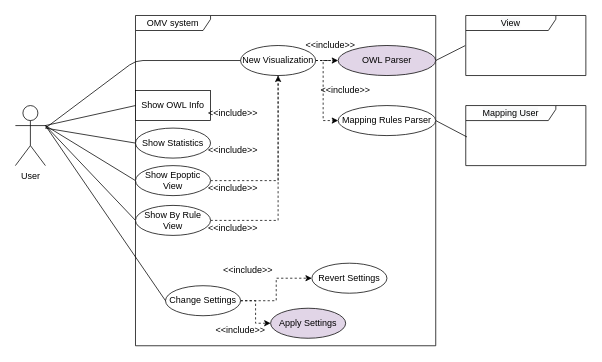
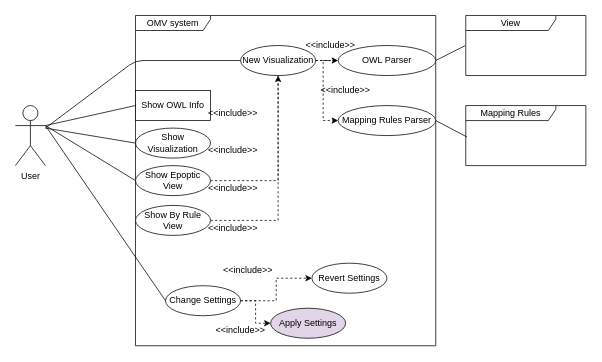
- <mxCell id="33" value="OWL Parser" style="ellipse;whiteSpace=wrap;html=1;shadow=0;sketch=0;fillColor=#e1d5e7;" vertex="1" parent="1"><mxGeometry x="450" y="60" width="130" height="40" as="geometry" /></mxCell>
+ <mxCell id="33" value="OWL Parser" style="ellipse;whiteSpace=wrap;html=1;shadow=0;sketch=0;" vertex="1" parent="1"><mxGeometry x="450" y="60" width="130" height="40" as="geometry" /></mxCell>
- <mxCell id="31" value="&lt;span style=&quot;color: rgb(0 , 0 , 0) ; font-family: &amp;#34;helvetica&amp;#34; ; font-size: 12px ; font-style: normal ; font-weight: 400 ; letter-spacing: normal ; text-align: center ; text-indent: 0px ; text-transform: none ; word-spacing: 0px ; background-color: rgb(248 , 249 , 250) ; display: inline ; float: none&quot;&gt;Mapping User&lt;/span&gt;" style="shape=umlFrame;whiteSpace=wrap;html=1;width=120;height=20;shadow=0;sketch=0;" vertex="1" parent="1"><mxGeometry x="620" y="140" width="160" height="80" as="geometry" /></mxCell>
+ <mxCell id="31" value="&lt;span style=&quot;color: rgb(0 , 0 , 0) ; font-family: &amp;#34;helvetica&amp;#34; ; font-size: 12px ; font-style: normal ; font-weight: 400 ; letter-spacing: normal ; text-align: center ; text-indent: 0px ; text-transform: none ; word-spacing: 0px ; background-color: rgb(248 , 249 , 250) ; display: inline ; float: none&quot;&gt;Mapping Rules&lt;/span&gt;" style="shape=umlFrame;whiteSpace=wrap;html=1;width=120;height=20;shadow=0;sketch=0;" vertex="1" parent="1"><mxGeometry x="620" y="140" width="160" height="80" as="geometry" /></mxCell>
- <mxCell id="7" value="Show Statistics" style="ellipse;whiteSpace=wrap;html=1;shadow=0;sketch=0;" vertex="1" parent="1"><mxGeometry x="180" y="170" width="100" height="40" as="geometry" /></mxCell>
+ <mxCell id="7" value="Show Visualization" style="ellipse;whiteSpace=wrap;html=1;shadow=0;sketch=0;" vertex="1" parent="1"><mxGeometry x="180" y="170" width="100" height="40" as="geometry" /></mxCell>
- <mxCell id="17" value="" style="endArrow=none;html=1;exitX=0;exitY=0.5;exitDx=0;exitDy=0;entryX=1;entryY=0.333;entryDx=0;entryDy=0;entryPerimeter=0;shadow=0;sketch=0;" edge="1" parent="1" source="11" target="5"><mxGeometry width="50" height="50" relative="1" as="geometry"><mxPoint x="10" y="320" as="sourcePoint" /><mxPoint x="60" y="270" as="targetPoint" /></mxGeometry></mxCell>
